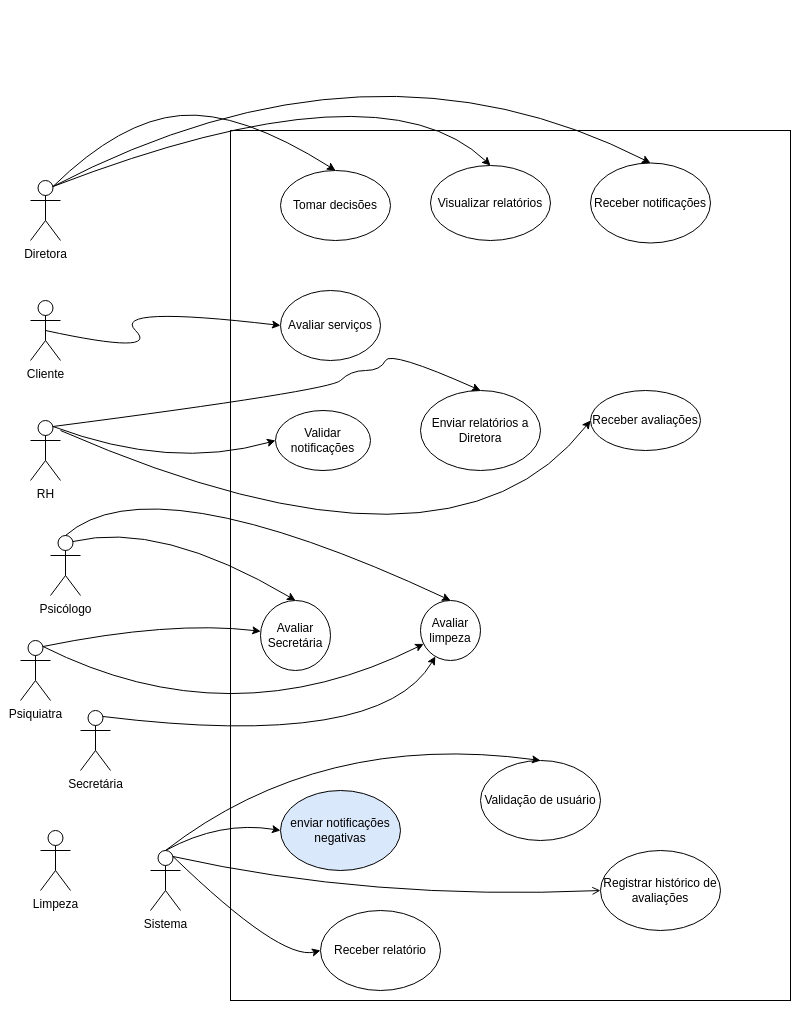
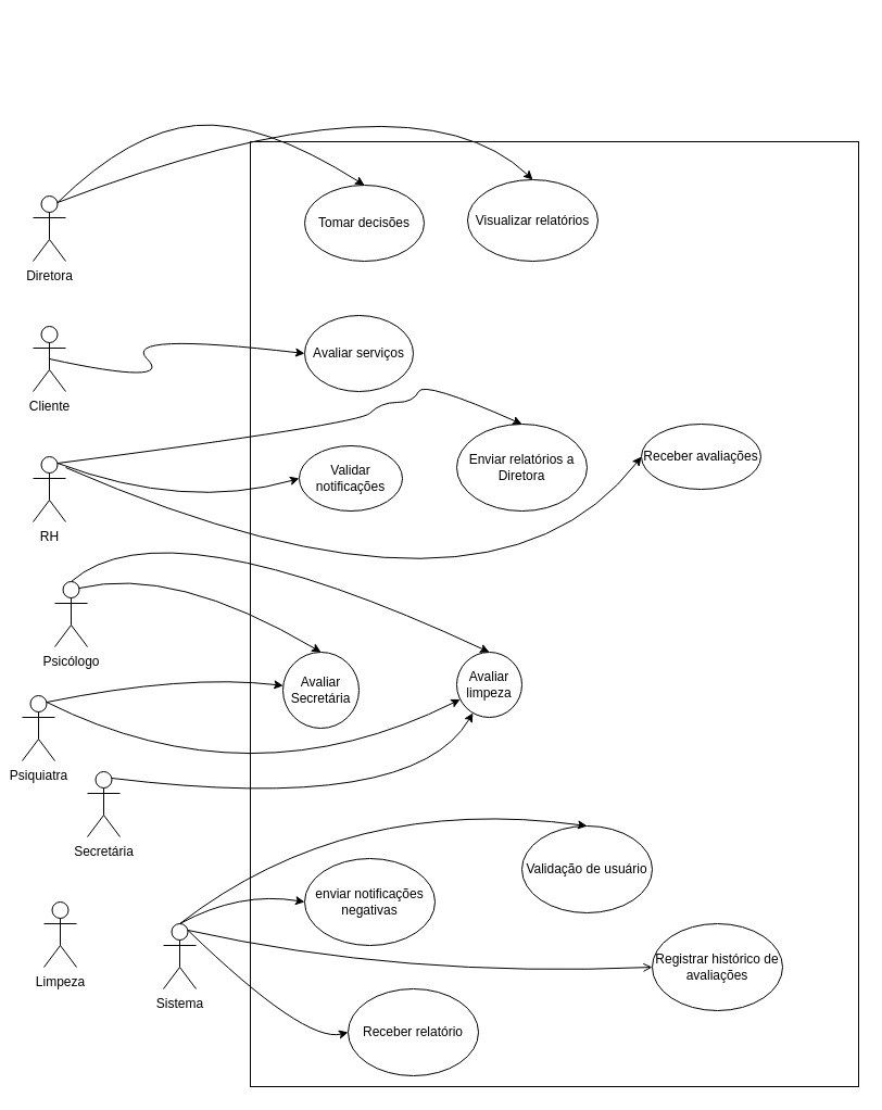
- <mxCell id="13" value="" style="curved=1;endArrow=classic;html=1;rounded=0;exitX=0.75;exitY=0.1;exitDx=0;exitDy=0;exitPerimeter=0;entryX=0.5;entryY=0;entryDx=0;entryDy=0;" parent="1" source="2" target="10" edge="1"><mxGeometry width="50" height="50" relative="1" as="geometry"><mxPoint x="60" y="260" as="sourcePoint" /><mxPoint x="130.711" y="210" as="targetPoint" /><Array as="points"><mxPoint x="370" y="20" /></Array></mxGeometry></mxCell>
- <mxCell id="10" value="Receber notificações" style="ellipse;whiteSpace=wrap;html=1;" parent="1" vertex="1"><mxGeometry x="590" y="162.5" width="120" height="80" as="geometry" /></mxCell>
- <mxCell id="31" value="enviar notificações negativas" style="ellipse;whiteSpace=wrap;html=1;fillColor=#dae8fc;" parent="1" vertex="1"><mxGeometry x="280" y="790" width="120" height="80" as="geometry" /></mxCell>
+ <mxCell id="31" value="enviar notificações negativas" style="ellipse;whiteSpace=wrap;html=1;" parent="1" vertex="1"><mxGeometry x="280" y="790" width="120" height="80" as="geometry" /></mxCell>
